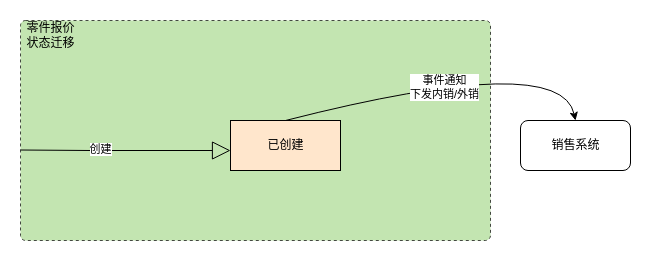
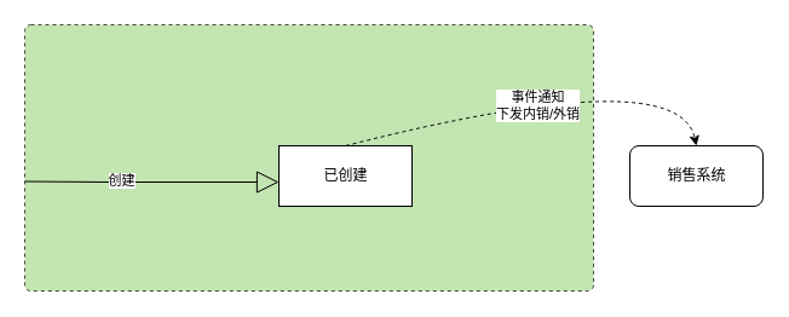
- <mxCell id="3" value="零件报价&lt;br&gt;状态迁移" style="text;html=1;align=center;verticalAlign=middle;resizable=0;points=[];autosize=1;strokeColor=none;fillColor=none;" parent="1" vertex="1"><mxGeometry x="20" y="20" width="60" height="30" as="geometry" /></mxCell>
- <mxCell id="8" value="" style="curved=1;endArrow=classic;html=1;rounded=0;exitX=0.5;exitY=0;exitDx=0;exitDy=0;entryX=0.5;entryY=0;entryDx=0;entryDy=0;dashed=0;" parent="1" source="6" target="7" edge="1"><mxGeometry width="50" height="50" relative="1" as="geometry"><mxPoint x="170" y="110" as="sourcePoint" /><mxPoint x="220" y="60" as="targetPoint" /><Array as="points"><mxPoint x="560" y="50" /></Array></mxGeometry></mxCell>
+ <mxCell id="8" value="" style="curved=1;endArrow=classic;html=1;rounded=0;exitX=0.5;exitY=0;exitDx=0;exitDy=0;entryX=0.5;entryY=0;entryDx=0;entryDy=0;dashed=1;" parent="1" source="6" target="7" edge="1"><mxGeometry width="50" height="50" relative="1" as="geometry"><mxPoint x="170" y="110" as="sourcePoint" /><mxPoint x="220" y="60" as="targetPoint" /><Array as="points"><mxPoint x="560" y="50" /></Array></mxGeometry></mxCell>
- <mxCell id="6" value="已创建" style="html=1;fillColor=#ffe6cc;" parent="1" vertex="1"><mxGeometry x="230" y="120" width="110" height="50" as="geometry" /></mxCell>
+ <mxCell id="6" value="已创建" style="html=1;fillColor=#FFFFFF;" parent="1" vertex="1"><mxGeometry x="230" y="120" width="110" height="50" as="geometry" /></mxCell>
